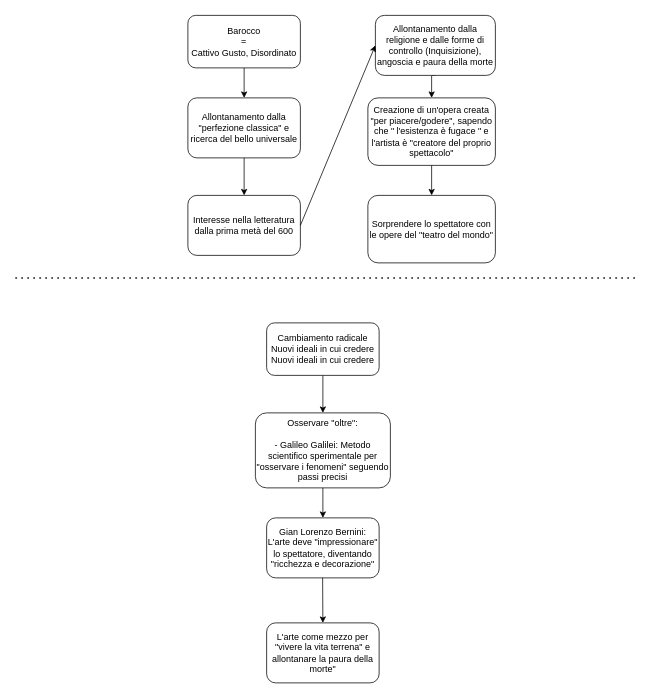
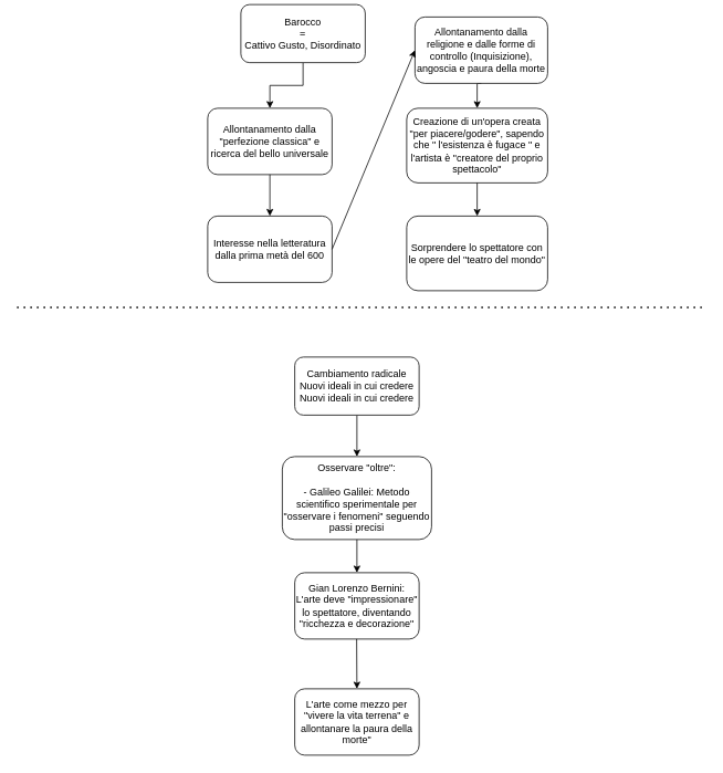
- <mxCell id="3" value="Barocco&lt;br&gt;=&lt;br&gt;Cattivo Gusto, Disordinato" style="rounded=1;whiteSpace=wrap;html=1;" vertex="1" parent="1"><mxGeometry x="250" y="20" width="150" height="70" as="geometry" /></mxCell>
+ <mxCell id="3" value="Barocco&lt;br&gt;=&lt;br&gt;Cattivo Gusto, Disordinato" style="rounded=1;whiteSpace=wrap;html=1;" vertex="1" parent="1"><mxGeometry x="290" y="5" width="150" height="70" as="geometry" /></mxCell>
